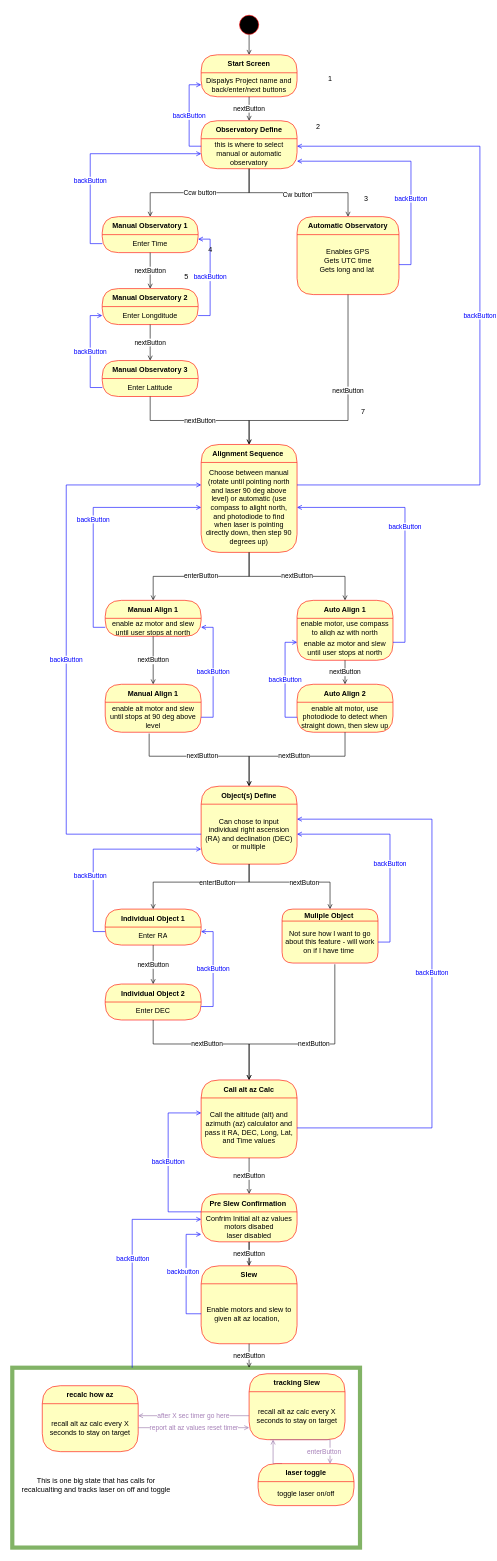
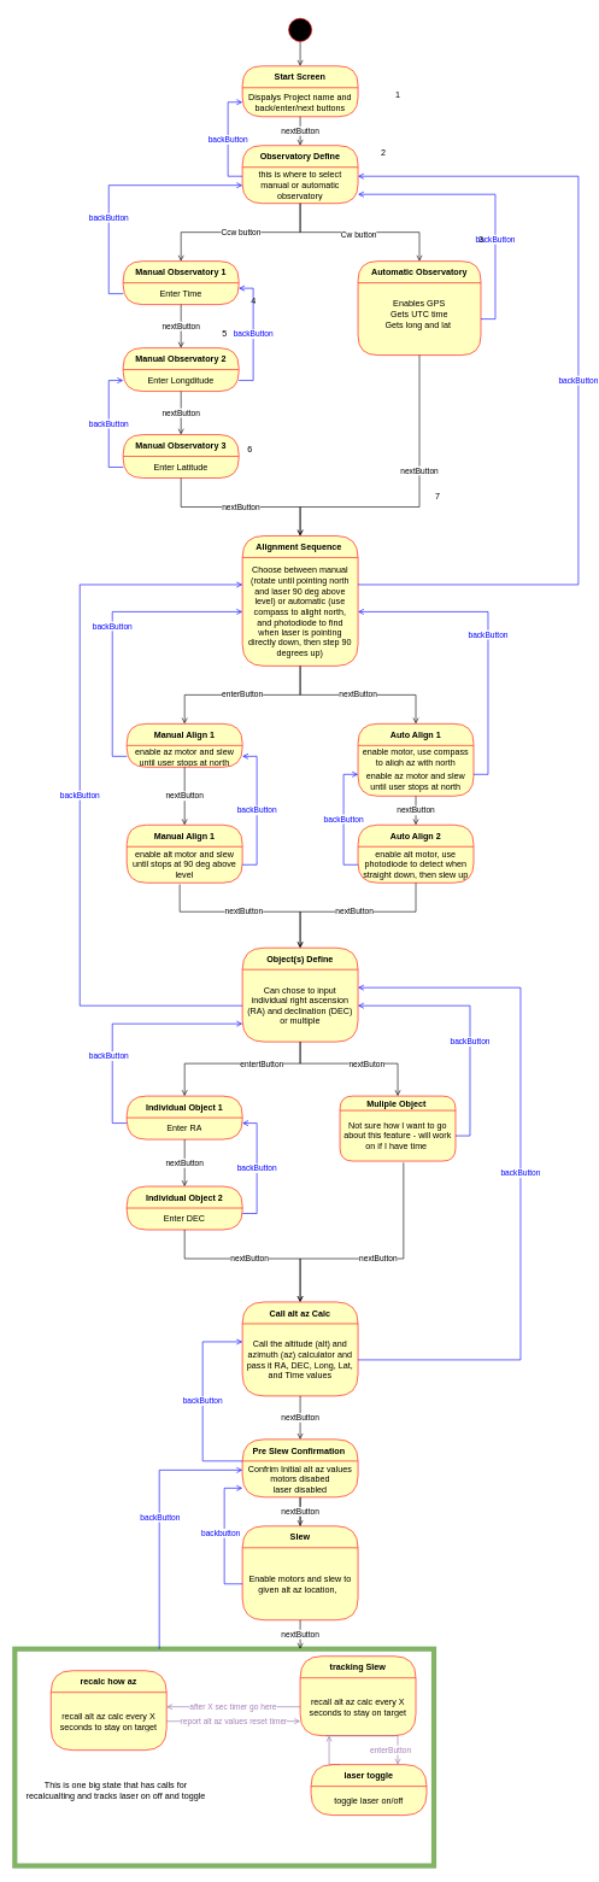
- <mxCell id="100" value="3" style="text;html=1;align=center;verticalAlign=middle;resizable=0;points=[];autosize=1;strokeColor=none;fillColor=none;" vertex="1" parent="1"><mxGeometry x="600" y="320" width="20" height="20" as="geometry" /></mxCell>
+ <mxCell id="100" value="3" style="text;html=1;align=center;verticalAlign=middle;resizable=0;points=[];autosize=1;strokeColor=none;fillColor=none;" vertex="1" parent="1"><mxGeometry x="655" y="320" width="20" height="20" as="geometry" /></mxCell>
+ <mxCell id="103" value="6" style="text;html=1;align=center;verticalAlign=middle;resizable=0;points=[];autosize=1;strokeColor=none;fillColor=none;" vertex="1" parent="1"><mxGeometry x="335" y="610" width="20" height="20" as="geometry" /></mxCell>
